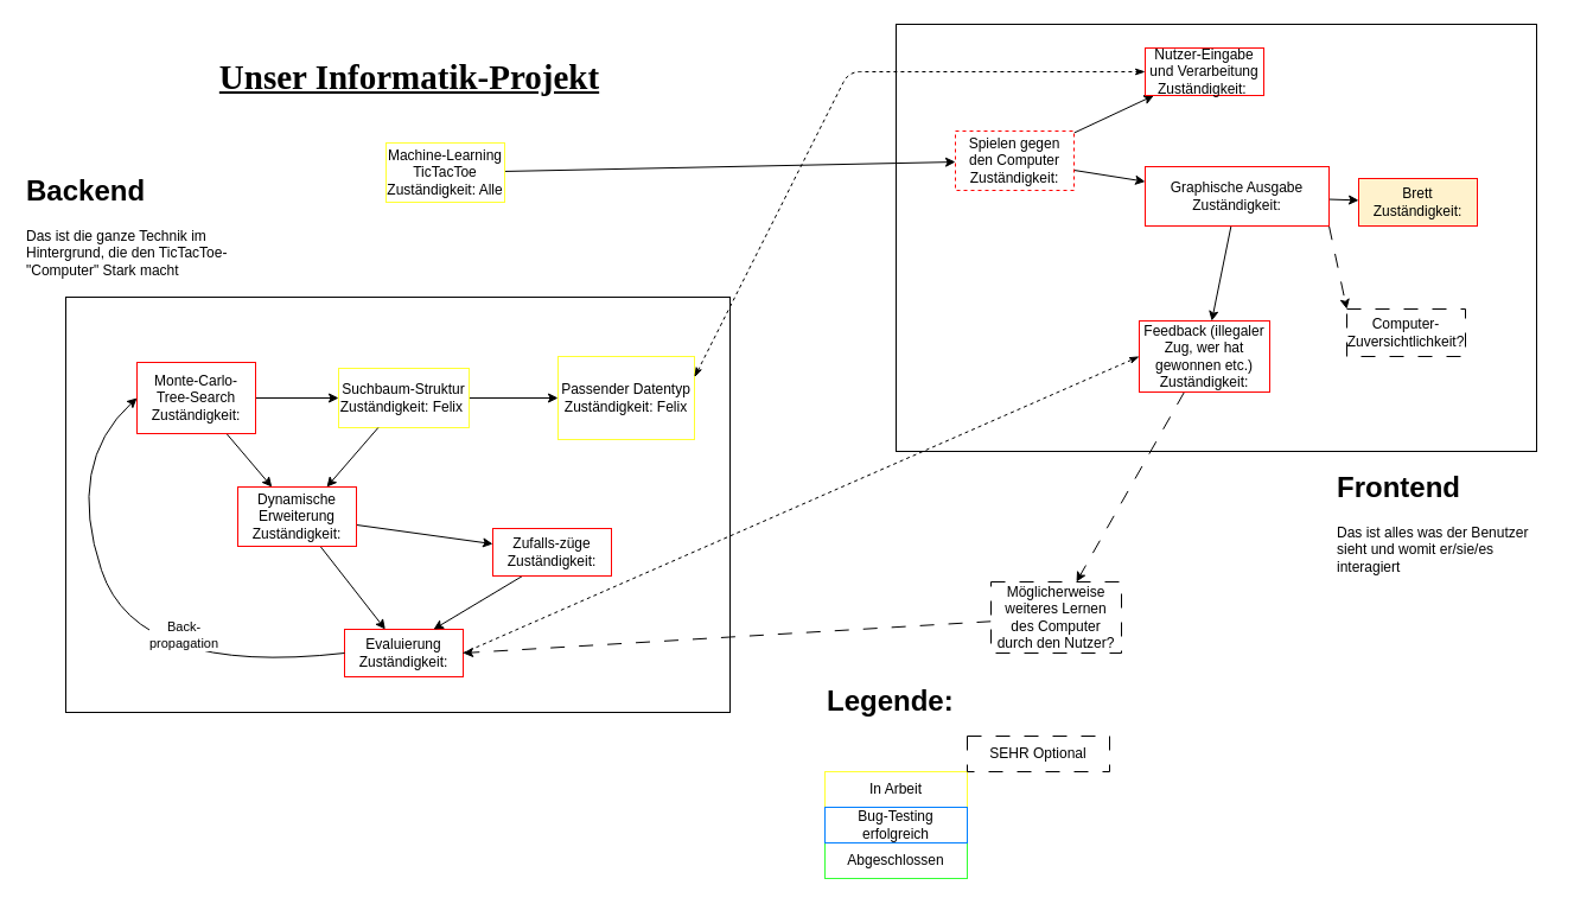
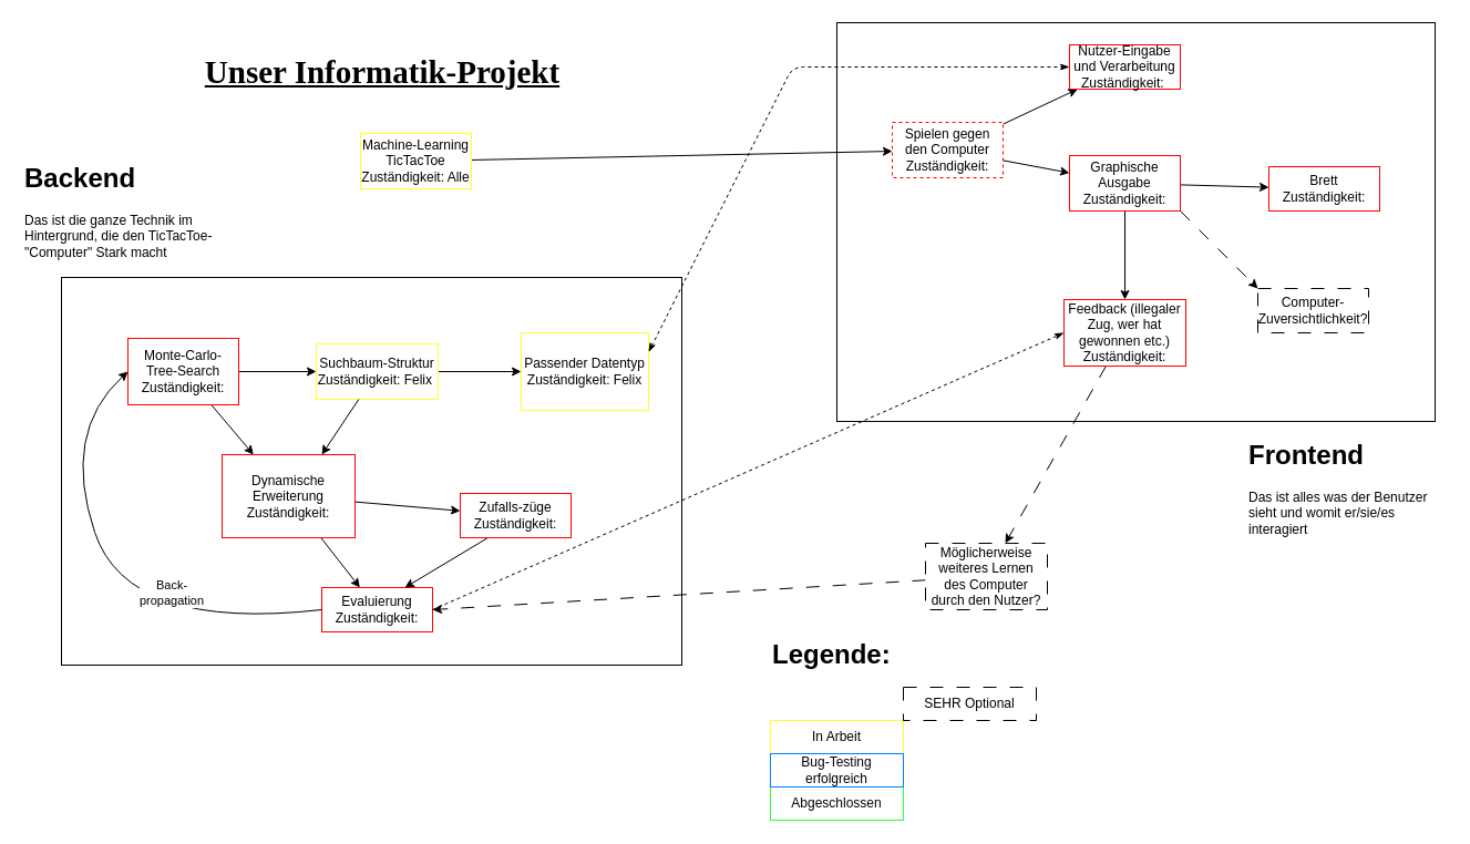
- <mxCell id="31" value="Graphische Ausgabe&lt;div&gt;Zuständigkeit:&lt;/div&gt;" style="whiteSpace=wrap;html=1;align=center;strokeColor=#FF0000;" parent="1" vertex="1"><mxGeometry x="965" y="140" width="155" height="50" as="geometry" /></mxCell>
+ <mxCell id="31" value="Graphische Ausgabe&lt;div&gt;Zuständigkeit:&lt;/div&gt;" style="whiteSpace=wrap;html=1;align=center;strokeColor=#FF0000;" parent="1" vertex="1"><mxGeometry x="965" y="140" width="100" height="50" as="geometry" /></mxCell>
- <mxCell id="32" value="Brett&lt;div&gt;Zuständigkeit:&lt;/div&gt;" style="whiteSpace=wrap;html=1;align=center;strokeColor=#FF0000;fillColor=#fff2cc;" parent="1" vertex="1"><mxGeometry x="1145" y="150" width="100" height="40" as="geometry" /></mxCell>
+ <mxCell id="32" value="Brett&lt;div&gt;Zuständigkeit:&lt;/div&gt;" style="whiteSpace=wrap;html=1;align=center;strokeColor=#FF0000;" parent="1" vertex="1"><mxGeometry x="1145" y="150" width="100" height="40" as="geometry" /></mxCell>
- <mxCell id="16" value="Dynamische Erweiterung&lt;div&gt;Zuständigkeit:&lt;/div&gt;" style="whiteSpace=wrap;html=1;align=center;strokeColor=#FF0000;" parent="1" vertex="1"><mxGeometry x="200" y="410" width="100" height="50" as="geometry" /></mxCell>
+ <mxCell id="16" value="Dynamische Erweiterung&lt;div&gt;Zuständigkeit:&lt;/div&gt;" style="whiteSpace=wrap;html=1;align=center;strokeColor=#FF0000;" parent="1" vertex="1"><mxGeometry x="200" y="410" width="120" height="75" as="geometry" /></mxCell>
